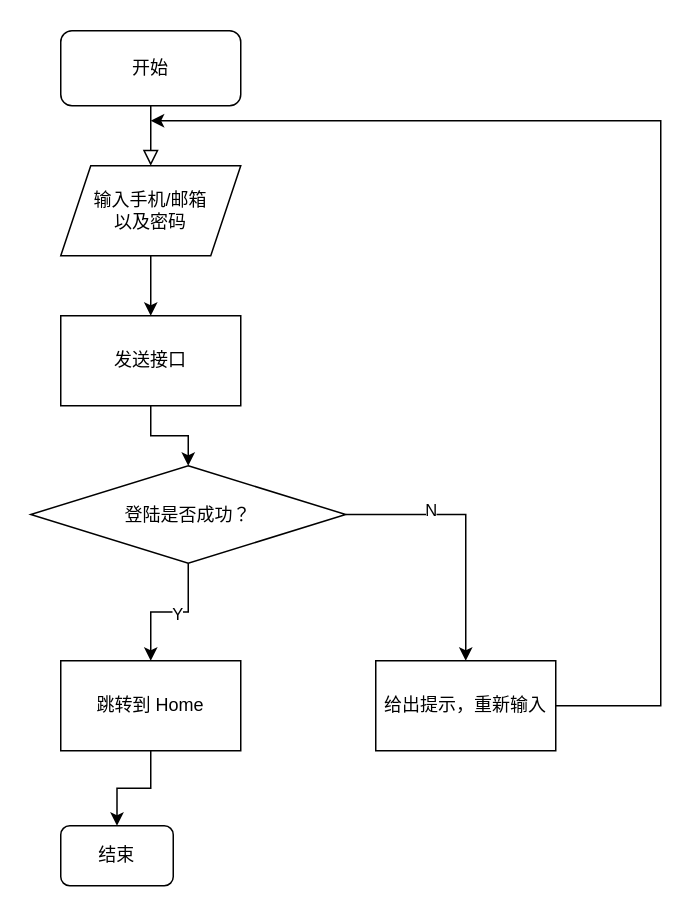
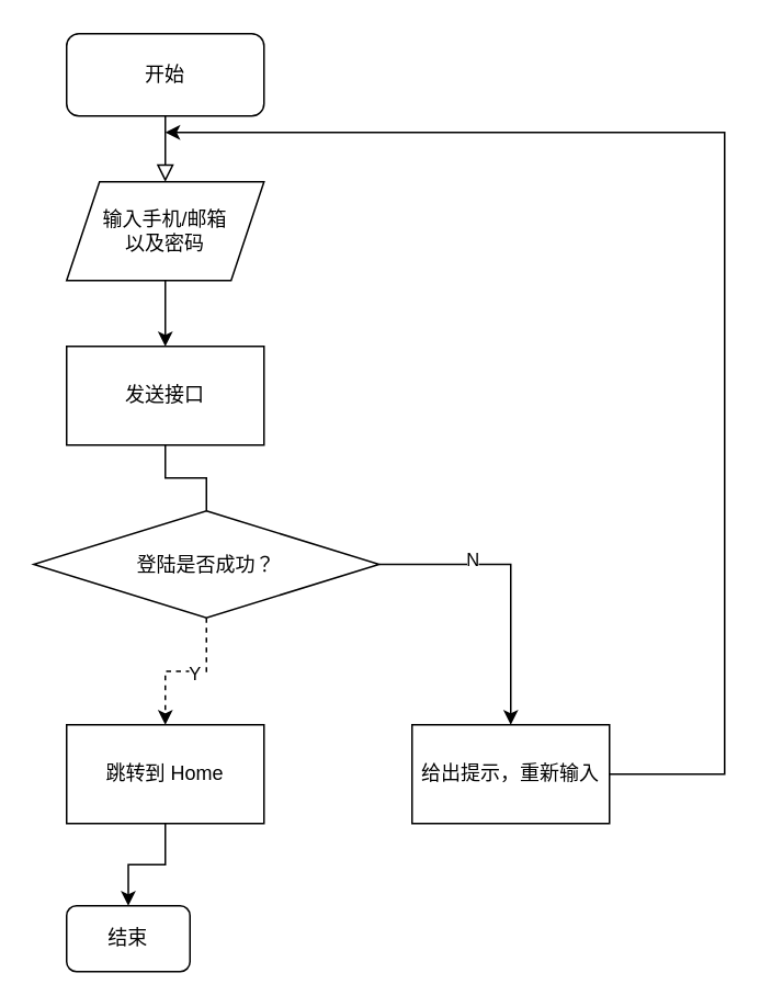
- <mxCell id="6" style="edgeStyle=orthogonalEdgeStyle;rounded=0;orthogonalLoop=1;jettySize=auto;html=1;" edge="1" parent="1" source="7" target="12"><mxGeometry relative="1" as="geometry" /></mxCell>
+ <mxCell id="6" style="edgeStyle=orthogonalEdgeStyle;rounded=0;orthogonalLoop=1;jettySize=auto;html=1;endArrow=none;" edge="1" parent="1" source="7" target="12"><mxGeometry relative="1" as="geometry" /></mxCell>
- <mxCell id="8" style="edgeStyle=orthogonalEdgeStyle;rounded=0;orthogonalLoop=1;jettySize=auto;html=1;entryX=0.5;entryY=0;entryDx=0;entryDy=0;" edge="1" parent="1" source="12" target="14"><mxGeometry relative="1" as="geometry" /></mxCell>
+ <mxCell id="8" style="edgeStyle=orthogonalEdgeStyle;rounded=0;orthogonalLoop=1;jettySize=auto;html=1;entryX=0.5;entryY=0;entryDx=0;entryDy=0;dashed=1;" edge="1" parent="1" source="12" target="14"><mxGeometry relative="1" as="geometry" /></mxCell>
